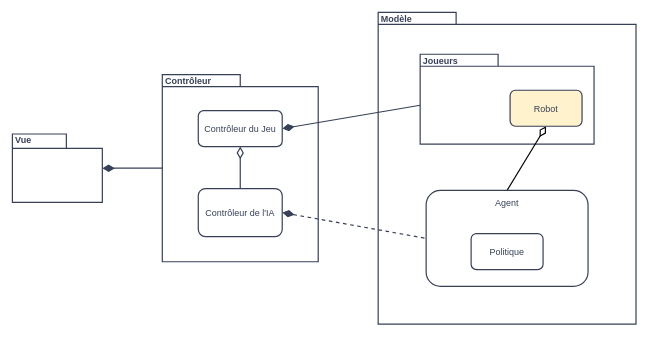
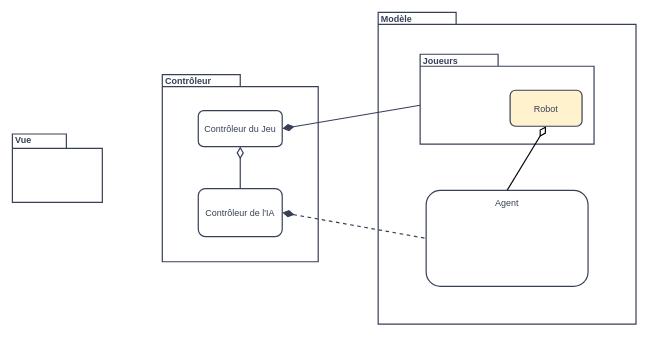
- <mxCell id="15" style="rounded=0;orthogonalLoop=1;jettySize=auto;html=1;startArrow=diamondThin;startFill=1;endArrow=none;endFill=0;jumpSize=6;startSize=15;strokeColor=#374057;fontColor=#374057;strokeWidth=2;fontFamily=Arial;fontSize=15;" parent="1" source="16" target="4" edge="1"><mxGeometry relative="1" as="geometry" /></mxCell>
- <mxCell id="13" value="Politique" style="rounded=1;whiteSpace=wrap;html=1;fontSize=15;strokeColor=#374057;fontColor=#374057;strokeWidth=2;fontFamily=Arial;" parent="1" vertex="1"><mxGeometry x="785" y="389" width="120" height="60" as="geometry" /></mxCell>
